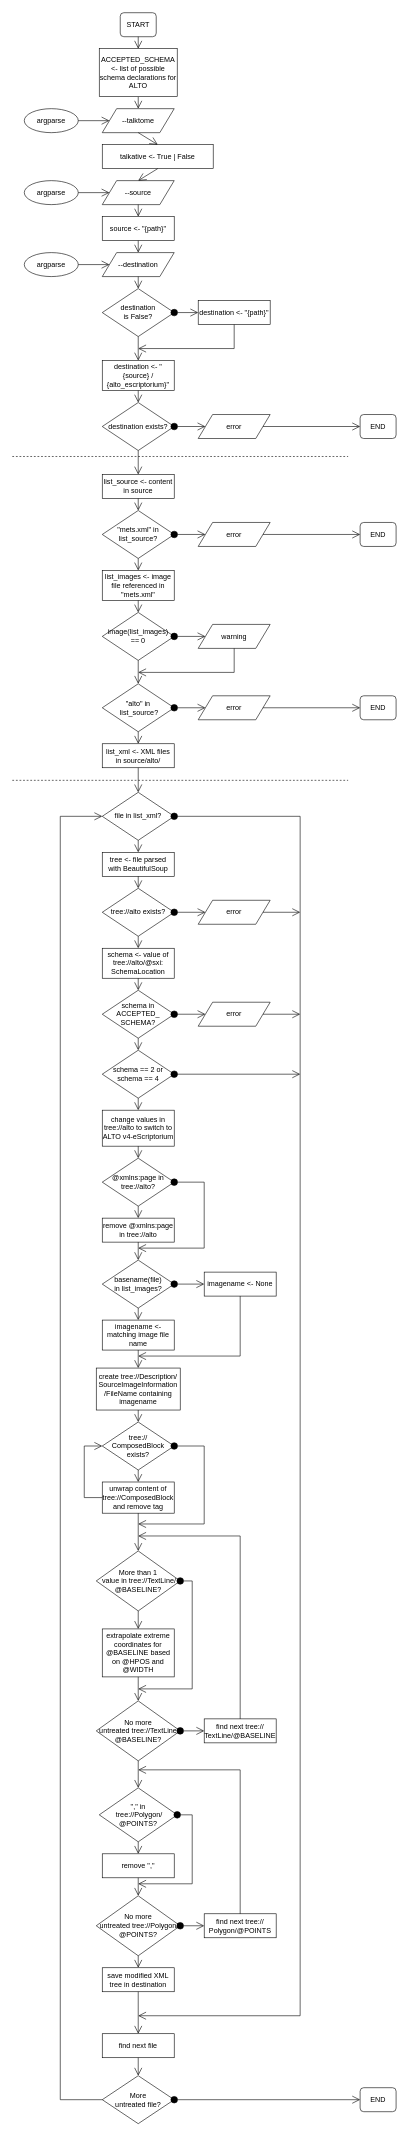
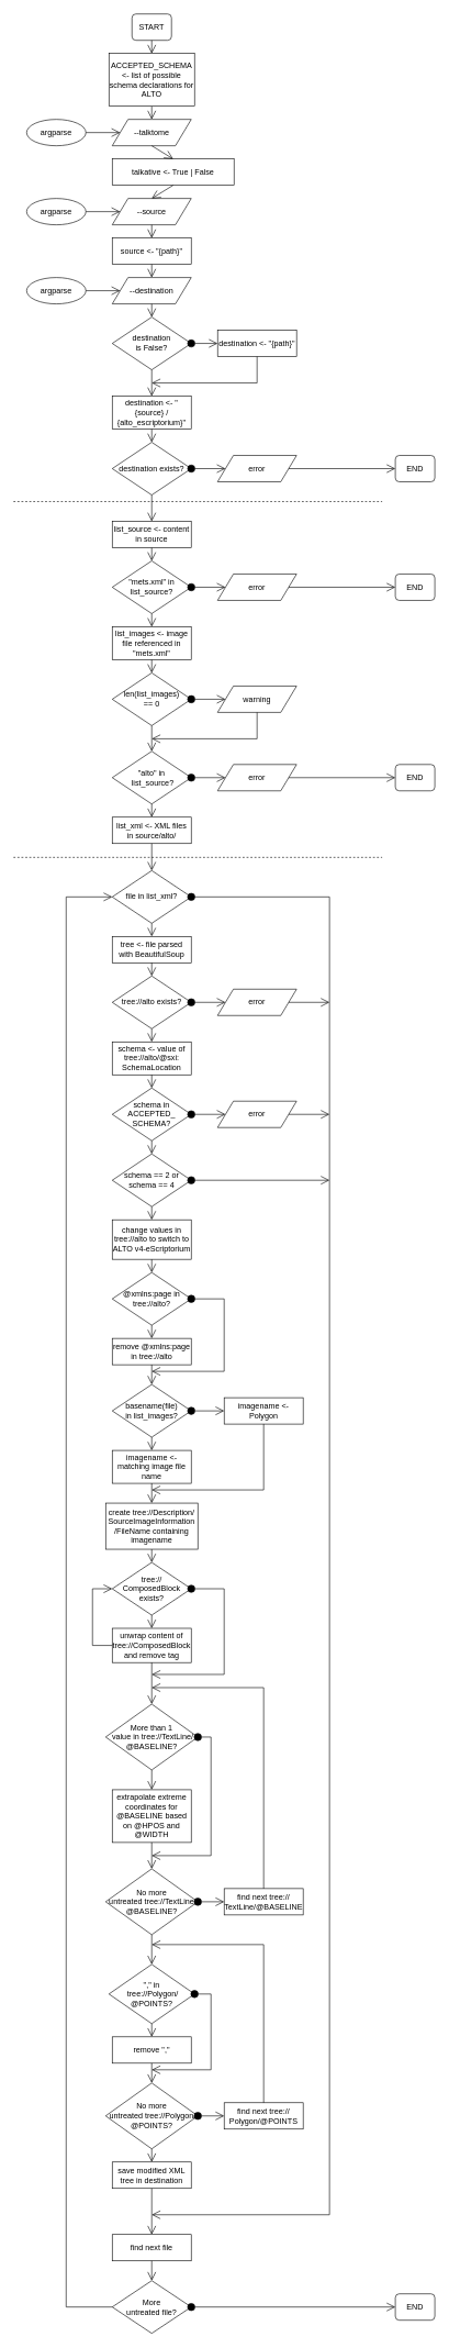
- <mxCell id="42" value="image(list_images) &lt;br&gt;== 0" style="rhombus;whiteSpace=wrap;html=1;" vertex="1" parent="1"><mxGeometry x="170" y="1020" width="120" height="80" as="geometry" /></mxCell>
+ <mxCell id="42" value="len(list_images) &lt;br&gt;== 0" style="rhombus;whiteSpace=wrap;html=1;" vertex="1" parent="1"><mxGeometry x="170" y="1020" width="120" height="80" as="geometry" /></mxCell>
- <mxCell id="123" value="imagename &amp;lt;- None" style="rounded=0;whiteSpace=wrap;html=1;" vertex="1" parent="1"><mxGeometry x="340" y="2120" width="120" height="40" as="geometry" /></mxCell>
+ <mxCell id="123" value="imagename &amp;lt;- Polygon" style="rounded=0;whiteSpace=wrap;html=1;" vertex="1" parent="1"><mxGeometry x="340" y="2120" width="120" height="40" as="geometry" /></mxCell>
